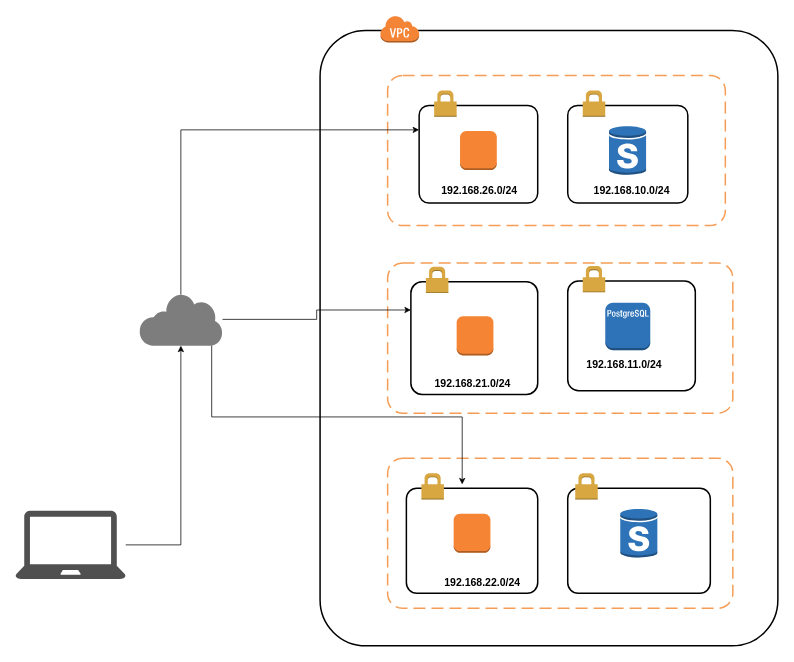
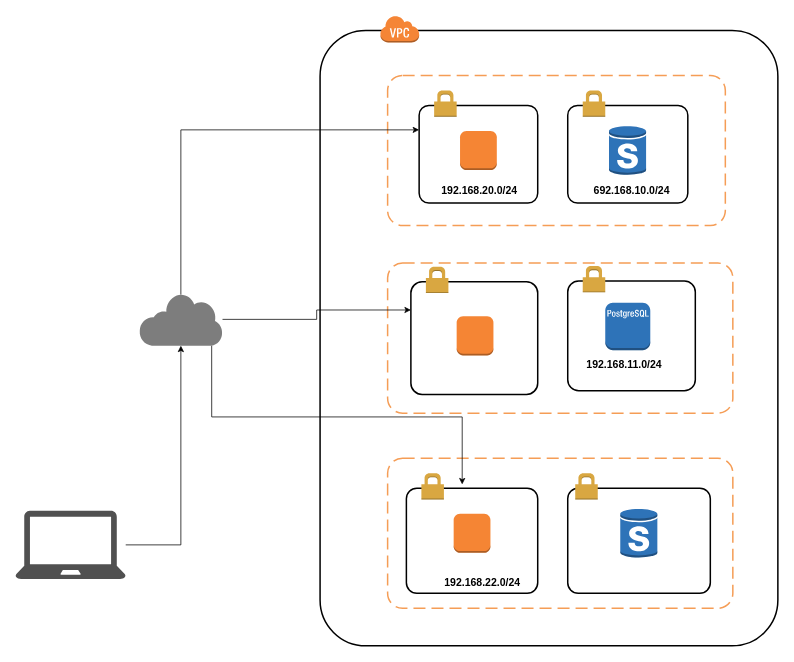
- <mxCell id="21" value="192.168.26.0/24&lt;br&gt;" style="text;html=1;resizable=0;autosize=1;align=center;verticalAlign=middle;points=[];fillColor=none;strokeColor=none;rounded=0;fontSize=14;fontStyle=1" parent="1" vertex="1"><mxGeometry x="578" y="242.6" width="120" height="20" as="geometry" /></mxCell>
+ <mxCell id="21" value="192.168.20.0/24&lt;br&gt;" style="text;html=1;resizable=0;autosize=1;align=center;verticalAlign=middle;points=[];fillColor=none;strokeColor=none;rounded=0;fontSize=14;fontStyle=1" parent="1" vertex="1"><mxGeometry x="578" y="242.6" width="120" height="20" as="geometry" /></mxCell>
- <mxCell id="19" value="192.168.10.0/24&lt;br&gt;" style="text;html=1;resizable=0;autosize=1;align=center;verticalAlign=middle;points=[];fillColor=none;strokeColor=none;rounded=0;fontSize=14;fontStyle=1" parent="1" vertex="1"><mxGeometry x="781" y="242.6" width="120" height="20" as="geometry" /></mxCell>
+ <mxCell id="19" value="692.168.10.0/24&lt;br&gt;" style="text;html=1;resizable=0;autosize=1;align=center;verticalAlign=middle;points=[];fillColor=none;strokeColor=none;rounded=0;fontSize=14;fontStyle=1" parent="1" vertex="1"><mxGeometry x="781" y="242.6" width="120" height="20" as="geometry" /></mxCell>
- <mxCell id="22" value="192.168.21.0/24&lt;br&gt;" style="text;html=1;resizable=0;autosize=1;align=center;verticalAlign=middle;points=[];fillColor=none;strokeColor=none;rounded=0;fontSize=14;fontStyle=1" parent="1" vertex="1"><mxGeometry x="568.5" y="500.1" width="120" height="20" as="geometry" /></mxCell>
